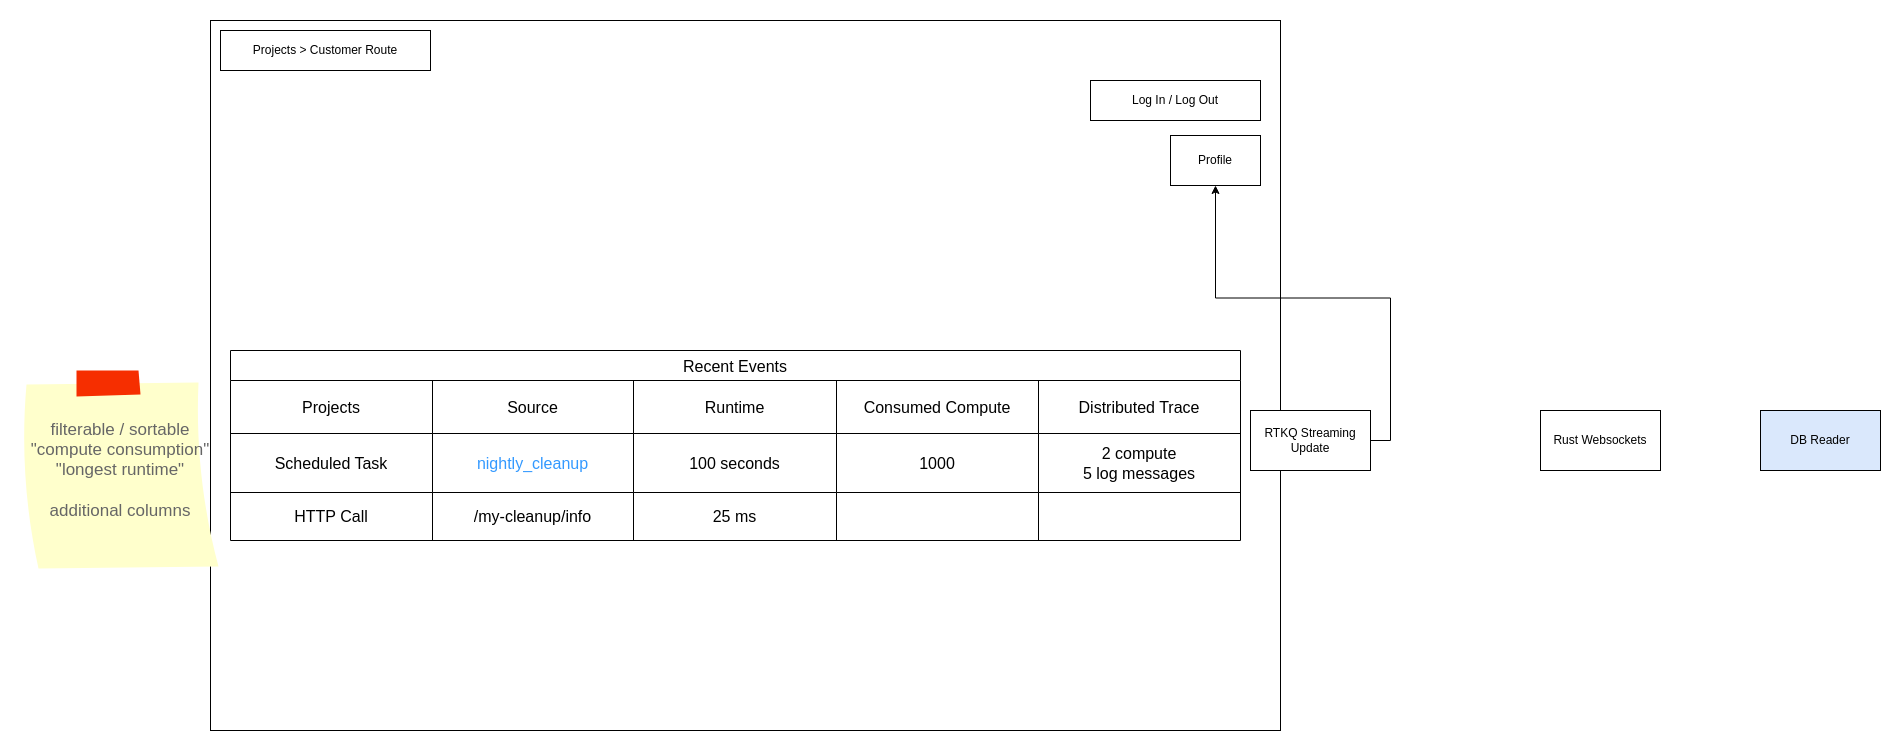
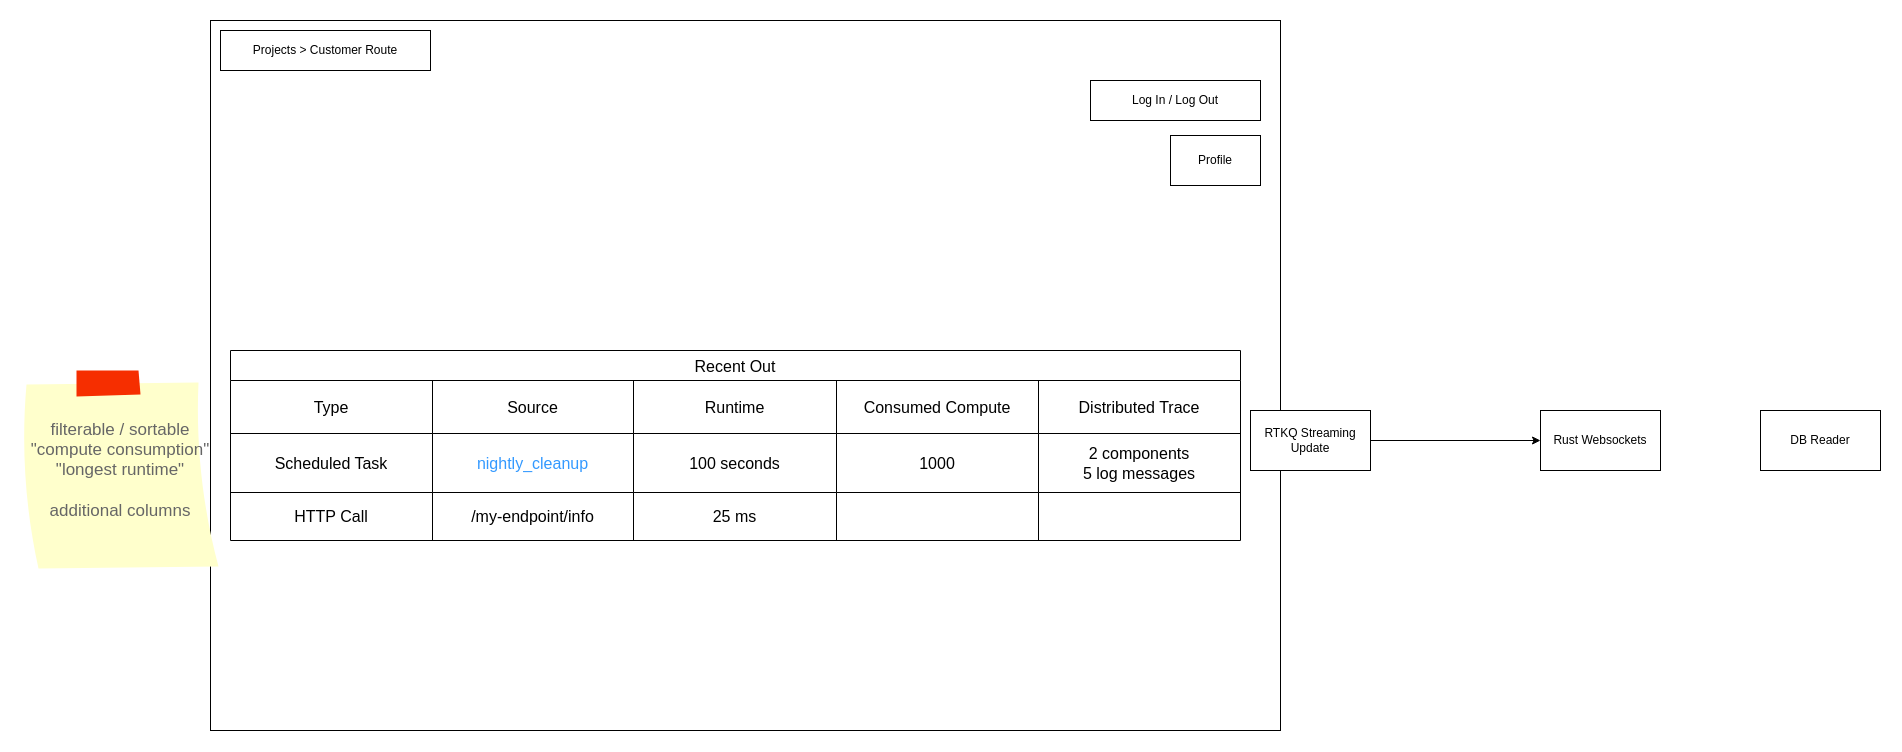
- <mxCell id="26" style="edgeStyle=orthogonalEdgeStyle;rounded=0;orthogonalLoop=1;jettySize=auto;html=1;exitX=1;exitY=0.5;exitDx=0;exitDy=0;" edge="1" parent="1" source="27" target="24"><mxGeometry relative="1" as="geometry" /></mxCell>
+ <mxCell id="26" style="edgeStyle=orthogonalEdgeStyle;rounded=0;orthogonalLoop=1;jettySize=auto;html=1;exitX=1;exitY=0.5;exitDx=0;exitDy=0;entryX=0;entryY=0.5;entryDx=0;entryDy=0;" edge="1" parent="1" source="27" target="28"><mxGeometry relative="1" as="geometry" /></mxCell>
- <mxCell id="3" value="Recent Events" style="shape=table;startSize=30;container=1;collapsible=0;childLayout=tableLayout;strokeColor=default;fontSize=16;" parent="1" vertex="1"><mxGeometry x="230" y="350" width="1010" height="190" as="geometry" /></mxCell>
+ <mxCell id="3" value="Recent Out" style="shape=table;startSize=30;container=1;collapsible=0;childLayout=tableLayout;strokeColor=default;fontSize=16;" parent="1" vertex="1"><mxGeometry x="230" y="350" width="1010" height="190" as="geometry" /></mxCell>
- <mxCell id="5" value="Projects" style="shape=partialRectangle;html=1;whiteSpace=wrap;connectable=0;strokeColor=inherit;overflow=hidden;fillColor=none;top=0;left=0;bottom=0;right=0;pointerEvents=1;fontSize=16;" parent="4" vertex="1"><mxGeometry width="202" height="53" as="geometry"><mxRectangle width="202" height="53" as="alternateBounds" /></mxGeometry></mxCell>
+ <mxCell id="5" value="Type" style="shape=partialRectangle;html=1;whiteSpace=wrap;connectable=0;strokeColor=inherit;overflow=hidden;fillColor=none;top=0;left=0;bottom=0;right=0;pointerEvents=1;fontSize=16;" parent="4" vertex="1"><mxGeometry width="202" height="53" as="geometry"><mxRectangle width="202" height="53" as="alternateBounds" /></mxGeometry></mxCell>
- <mxCell id="29" value="DB Reader" style="rounded=0;whiteSpace=wrap;html=1;fillColor=#dae8fc;" vertex="1" parent="1"><mxGeometry x="1760" y="410" width="120" height="60" as="geometry" /></mxCell>
+ <mxCell id="29" value="DB Reader" style="rounded=0;whiteSpace=wrap;html=1;" vertex="1" parent="1"><mxGeometry x="1760" y="410" width="120" height="60" as="geometry" /></mxCell>
- <mxCell id="15" value="2 compute&lt;br&gt;5 log messages" style="shape=partialRectangle;html=1;whiteSpace=wrap;connectable=0;strokeColor=inherit;overflow=hidden;fillColor=none;top=0;left=0;bottom=0;right=0;pointerEvents=1;fontSize=16;" parent="10" vertex="1"><mxGeometry x="808" width="202" height="59" as="geometry"><mxRectangle width="202" height="59" as="alternateBounds" /></mxGeometry></mxCell>
+ <mxCell id="15" value="2 components&lt;br&gt;5 log messages" style="shape=partialRectangle;html=1;whiteSpace=wrap;connectable=0;strokeColor=inherit;overflow=hidden;fillColor=none;top=0;left=0;bottom=0;right=0;pointerEvents=1;fontSize=16;" parent="10" vertex="1"><mxGeometry x="808" width="202" height="59" as="geometry"><mxRectangle width="202" height="59" as="alternateBounds" /></mxGeometry></mxCell>
- <mxCell id="18" value="/my-cleanup/info" style="shape=partialRectangle;html=1;whiteSpace=wrap;connectable=0;strokeColor=inherit;overflow=hidden;fillColor=none;top=0;left=0;bottom=0;right=0;pointerEvents=1;fontSize=16;" parent="16" vertex="1"><mxGeometry x="202" width="201" height="48" as="geometry"><mxRectangle width="201" height="48" as="alternateBounds" /></mxGeometry></mxCell>
+ <mxCell id="18" value="/my-endpoint/info" style="shape=partialRectangle;html=1;whiteSpace=wrap;connectable=0;strokeColor=inherit;overflow=hidden;fillColor=none;top=0;left=0;bottom=0;right=0;pointerEvents=1;fontSize=16;" parent="16" vertex="1"><mxGeometry x="202" width="201" height="48" as="geometry"><mxRectangle width="201" height="48" as="alternateBounds" /></mxGeometry></mxCell>
